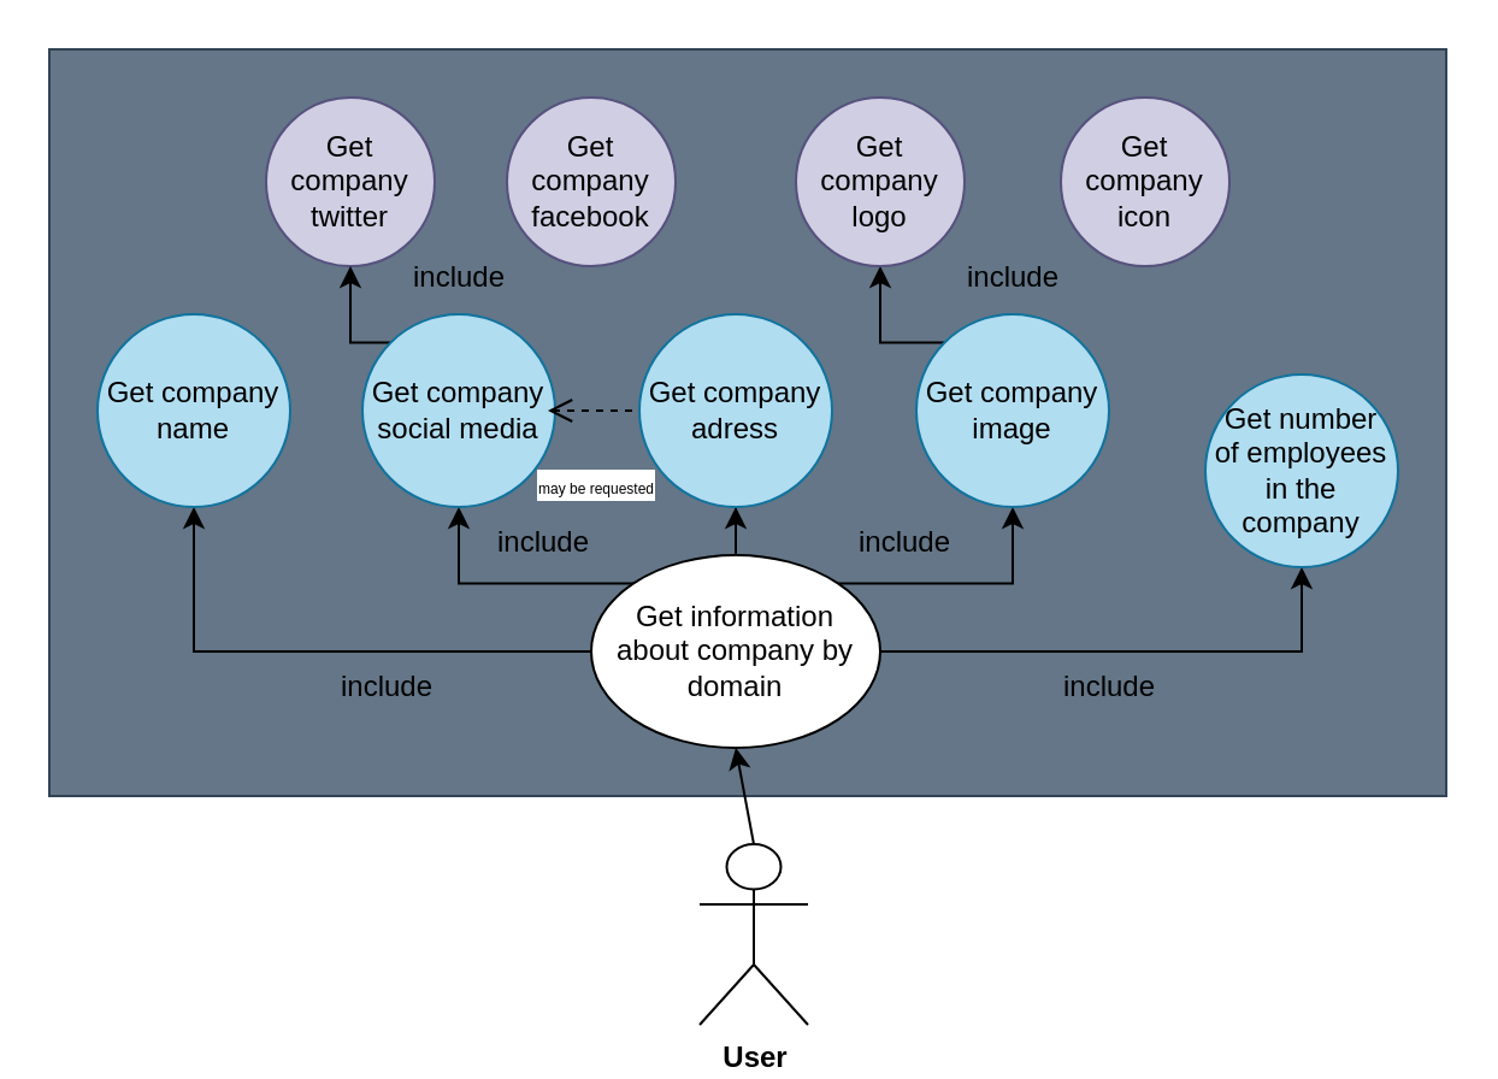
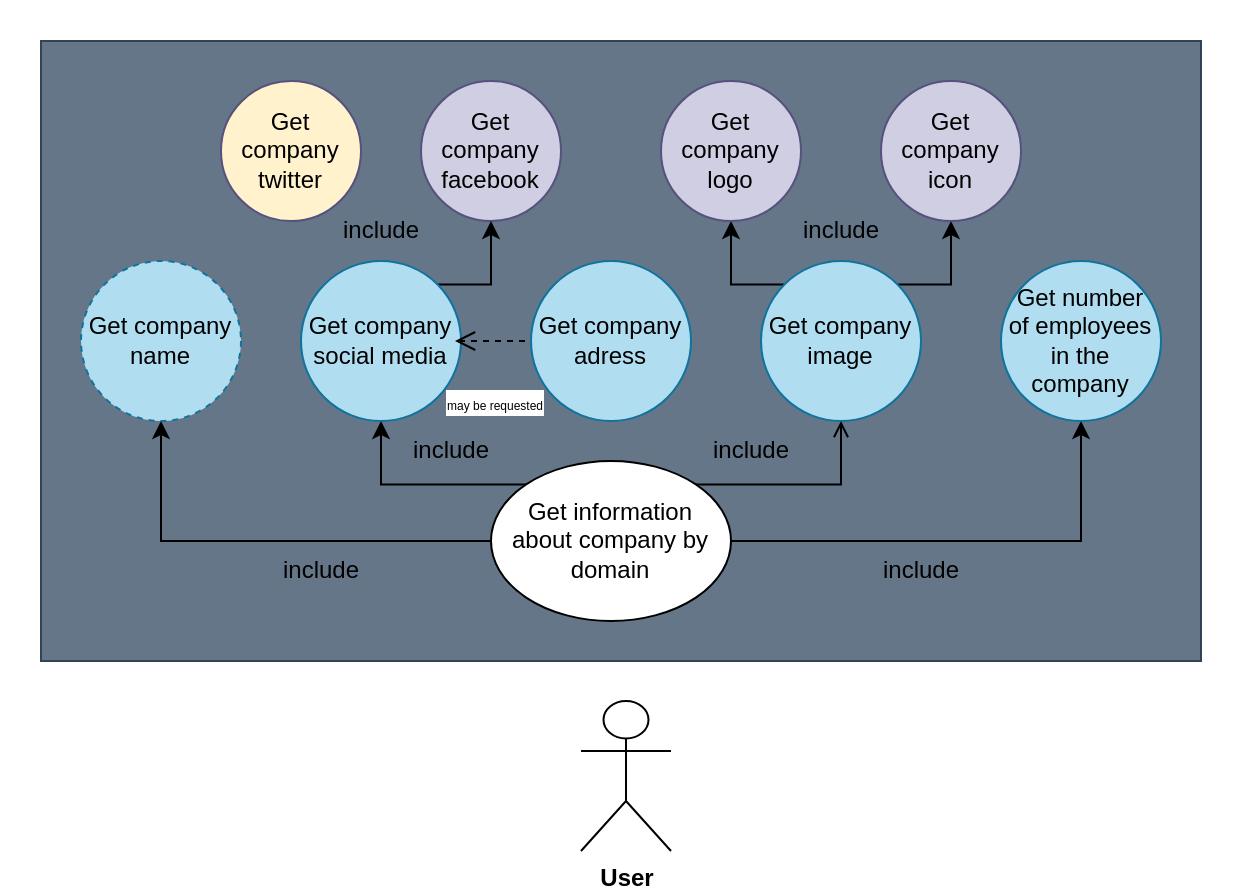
- <mxCell id="12" value="Get company twitter" style="ellipse;whiteSpace=wrap;html=1;strokeWidth=1;spacing=5;fillColor=#d0cee2;strokeColor=#56517e;" vertex="1" parent="1"><mxGeometry x="110" y="40" width="70" height="70" as="geometry" /></mxCell>
+ <mxCell id="12" value="Get company twitter" style="ellipse;whiteSpace=wrap;html=1;strokeWidth=1;spacing=5;fillColor=#fff2cc;strokeColor=#56517e;" vertex="1" parent="1"><mxGeometry x="110" y="40" width="70" height="70" as="geometry" /></mxCell>
- <mxCell id="13" style="edgeStyle=orthogonalEdgeStyle;rounded=0;orthogonalLoop=1;jettySize=auto;html=1;exitX=0;exitY=0;exitDx=0;exitDy=0;entryX=0.5;entryY=1;entryDx=0;entryDy=0;" edge="1" parent="1" source="15" target="12"><mxGeometry relative="1" as="geometry" /></mxCell>
+ <mxCell id="14" style="edgeStyle=orthogonalEdgeStyle;rounded=0;orthogonalLoop=1;jettySize=auto;html=1;exitX=1;exitY=0;exitDx=0;exitDy=0;entryX=0.5;entryY=1;entryDx=0;entryDy=0;" edge="1" parent="1" source="15" target="11"><mxGeometry relative="1" as="geometry"><Array as="points"><mxPoint x="245" y="142" /></Array></mxGeometry></mxCell>
+ <mxCell id="18" style="edgeStyle=orthogonalEdgeStyle;rounded=0;orthogonalLoop=1;jettySize=auto;html=1;exitX=1;exitY=0;exitDx=0;exitDy=0;entryX=0.5;entryY=1;entryDx=0;entryDy=0;" edge="1" parent="1" source="19" target="22"><mxGeometry relative="1" as="geometry"><Array as="points"><mxPoint x="475" y="142" /></Array></mxGeometry></mxCell>
- <mxCell id="10" value="Get company name" style="ellipse;whiteSpace=wrap;html=1;strokeWidth=1;spacing=5;fillColor=#b1ddf0;strokeColor=#10739e;" vertex="1" parent="1"><mxGeometry x="40" y="130" width="80" height="80" as="geometry" /></mxCell>
+ <mxCell id="10" value="Get company name" style="ellipse;whiteSpace=wrap;html=1;strokeWidth=1;spacing=5;fillColor=#b1ddf0;strokeColor=#10739e;dashed=1;" vertex="1" parent="1"><mxGeometry x="40" y="130" width="80" height="80" as="geometry" /></mxCell>
- <mxCell id="20" value="Get number of employees in the company" style="ellipse;whiteSpace=wrap;html=1;strokeWidth=1;spacing=5;fillColor=#b1ddf0;strokeColor=#10739e;" vertex="1" parent="1"><mxGeometry x="500" y="155" width="80" height="80" as="geometry" /></mxCell>
+ <mxCell id="20" value="Get number of employees in the company" style="ellipse;whiteSpace=wrap;html=1;strokeWidth=1;spacing=5;fillColor=#b1ddf0;strokeColor=#10739e;" vertex="1" parent="1"><mxGeometry x="500" y="130" width="80" height="80" as="geometry" /></mxCell>
- <mxCell id="4" style="edgeStyle=orthogonalEdgeStyle;rounded=0;orthogonalLoop=1;jettySize=auto;html=1;entryX=0.5;entryY=1;entryDx=0;entryDy=0;" edge="1" parent="1" source="9" target="16"><mxGeometry relative="1" as="geometry" /></mxCell>
- <mxCell id="5" style="edgeStyle=orthogonalEdgeStyle;rounded=0;orthogonalLoop=1;jettySize=auto;html=1;exitX=1;exitY=0;exitDx=0;exitDy=0;entryX=0.5;entryY=1;entryDx=0;entryDy=0;" edge="1" parent="1" source="9" target="19"><mxGeometry relative="1" as="geometry" /></mxCell>
+ <mxCell id="5" style="edgeStyle=orthogonalEdgeStyle;rounded=0;orthogonalLoop=1;jettySize=auto;html=1;exitX=1;exitY=0;exitDx=0;exitDy=0;entryX=0.5;entryY=1;entryDx=0;entryDy=0;endArrow=open;" edge="1" parent="1" source="9" target="19"><mxGeometry relative="1" as="geometry" /></mxCell>
- <mxCell id="23" value="" style="endArrow=classic;html=1;rounded=0;exitX=0.5;exitY=0;exitDx=0;exitDy=0;exitPerimeter=0;entryX=0.5;entryY=1;entryDx=0;entryDy=0;" edge="1" parent="1" source="2" target="9"><mxGeometry width="50" height="50" relative="1" as="geometry"><mxPoint x="320" y="270" as="sourcePoint" /><mxPoint x="370" y="220" as="targetPoint" /></mxGeometry></mxCell>
